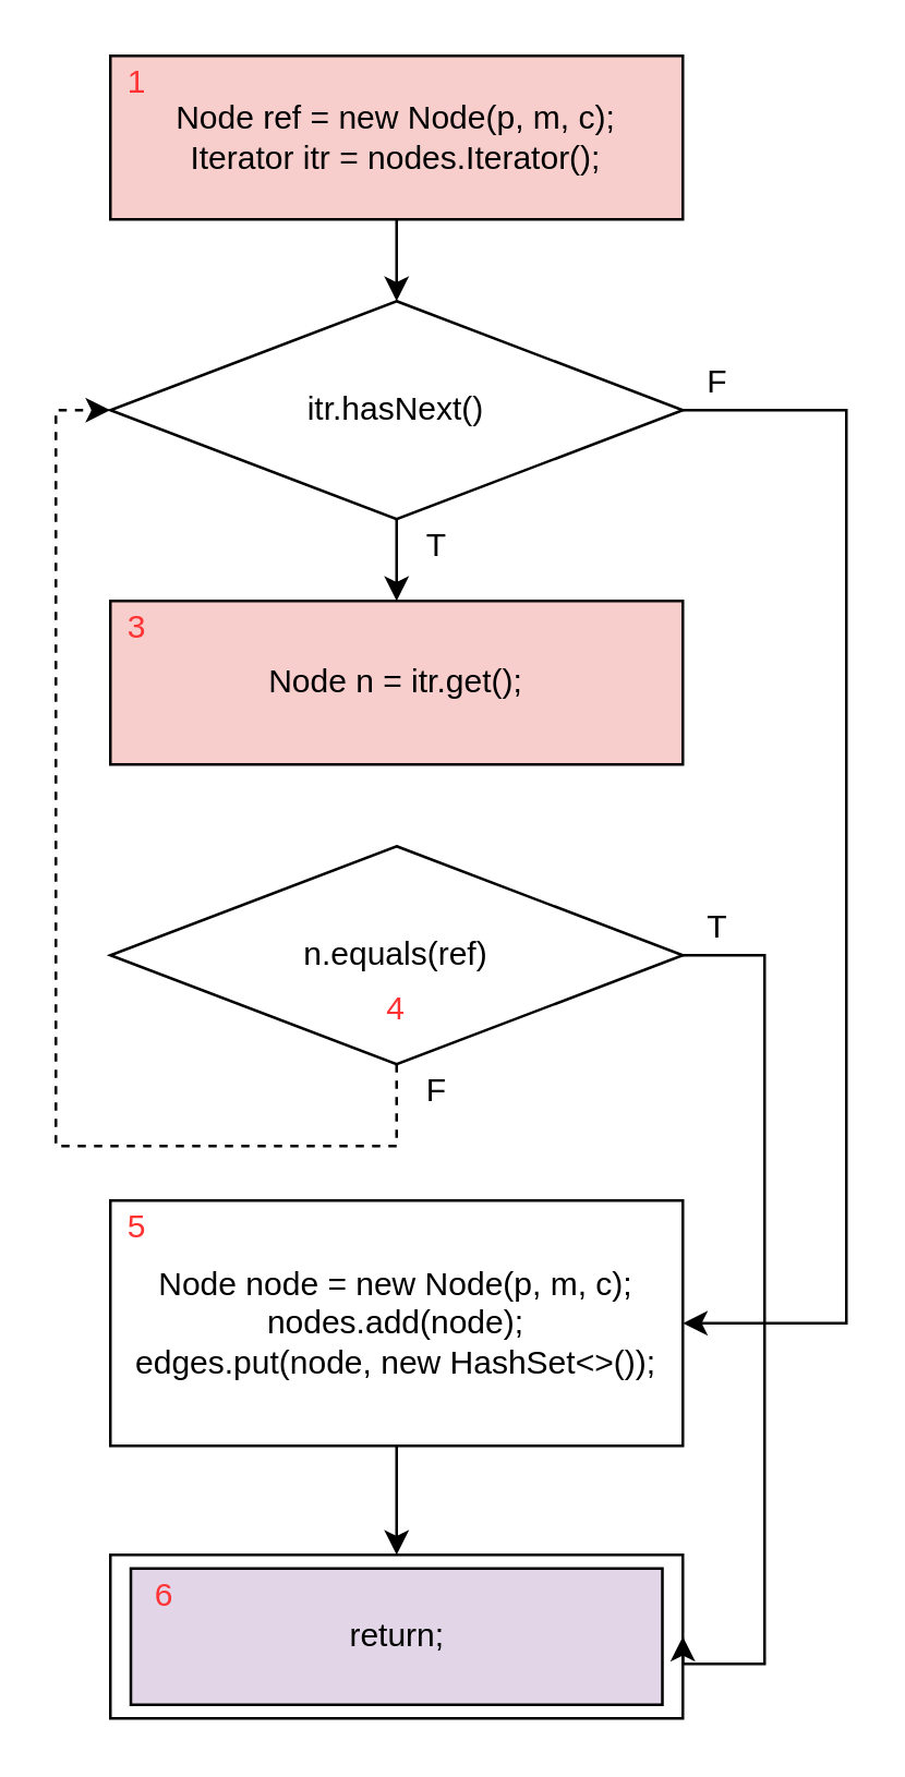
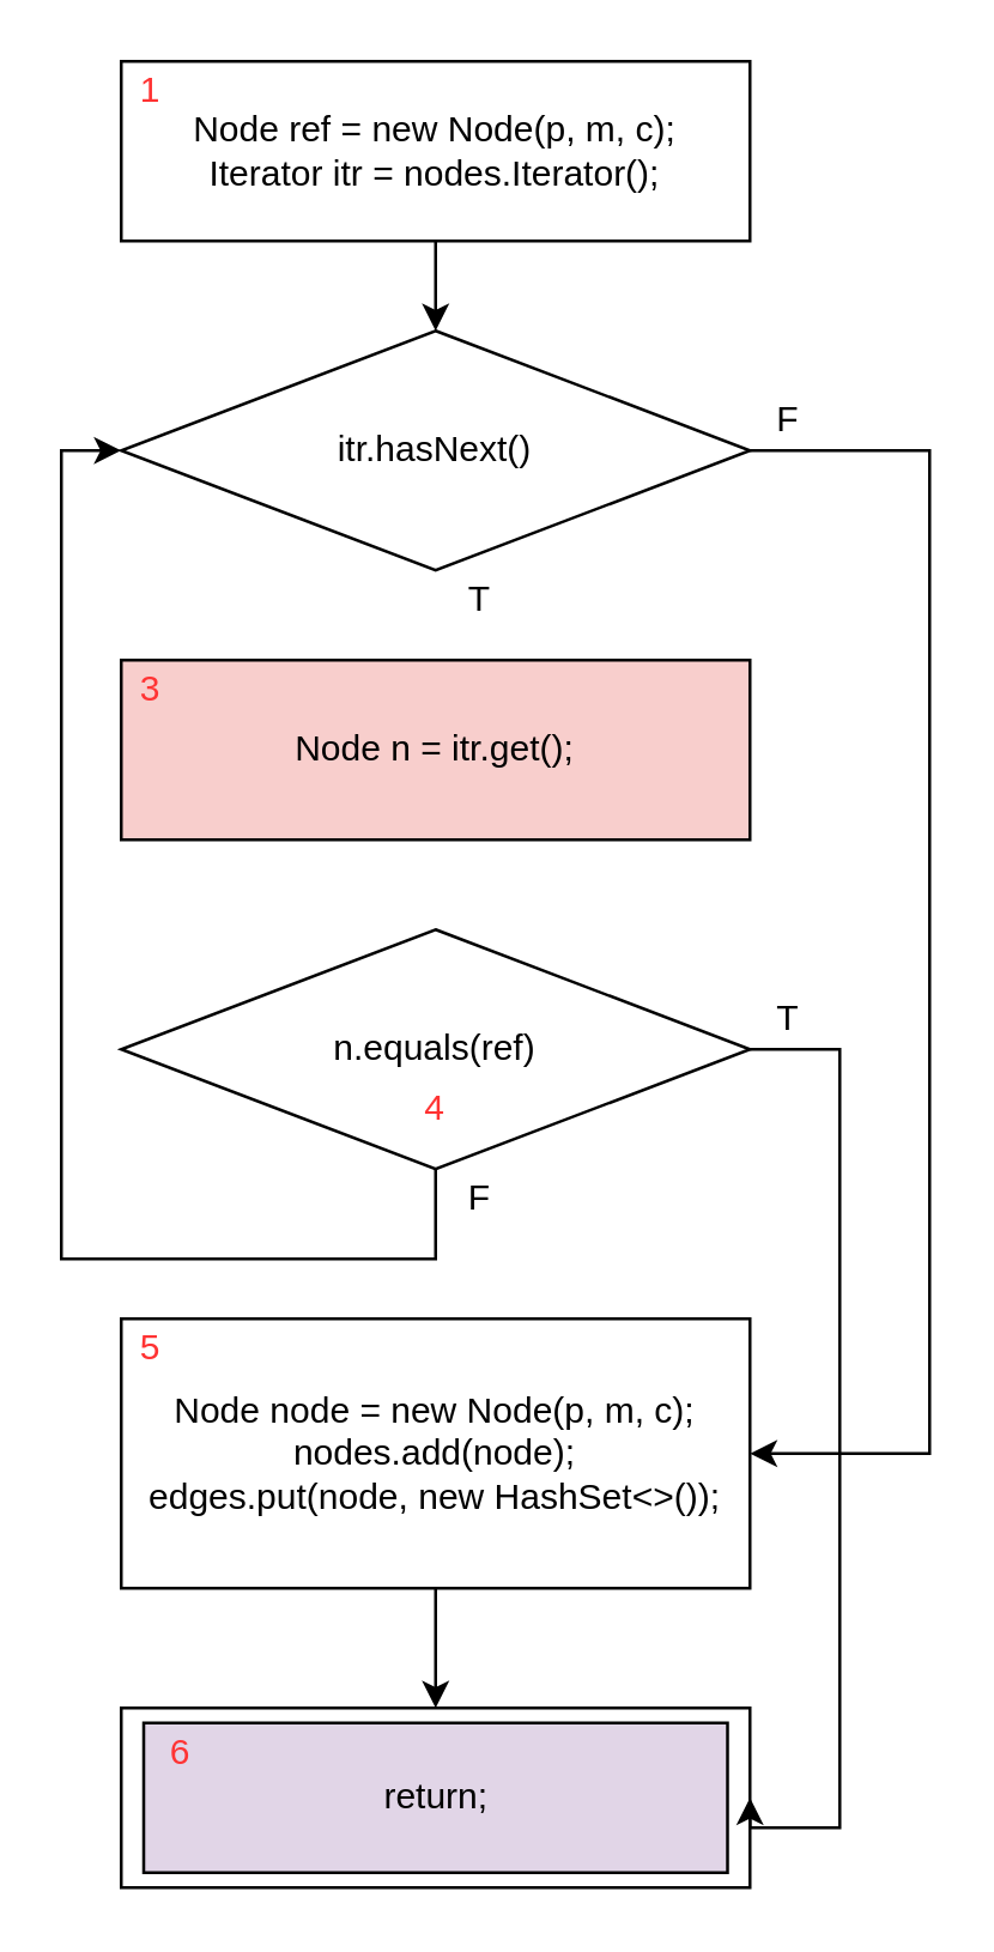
- <mxCell id="7" value="Node ref = new Node(p, m, c);&lt;br&gt;Iterator itr = nodes.Iterator();" style="rounded=0;whiteSpace=wrap;html=1;fillColor=#f8cecc;" vertex="1" parent="1"><mxGeometry x="40" y="20" width="210" height="60" as="geometry" /></mxCell>
+ <mxCell id="7" value="Node ref = new Node(p, m, c);&lt;br&gt;Iterator itr = nodes.Iterator();" style="rounded=0;whiteSpace=wrap;html=1;" vertex="1" parent="1"><mxGeometry x="40" y="20" width="210" height="60" as="geometry" /></mxCell>
- <mxCell id="9" style="edgeStyle=orthogonalEdgeStyle;rounded=0;orthogonalLoop=1;jettySize=auto;html=1;exitX=0.5;exitY=1;exitDx=0;exitDy=0;" edge="1" parent="1" source="11" target="8"><mxGeometry relative="1" as="geometry" /></mxCell>
- <mxCell id="13" style="edgeStyle=orthogonalEdgeStyle;rounded=0;orthogonalLoop=1;jettySize=auto;html=1;entryX=0;entryY=0.5;entryDx=0;entryDy=0;dashed=1;" edge="1" parent="1" source="14" target="11"><mxGeometry relative="1" as="geometry"><Array as="points"><mxPoint x="145" y="420" /><mxPoint x="20" y="420" /><mxPoint x="20" y="150" /></Array></mxGeometry></mxCell>
+ <mxCell id="13" style="edgeStyle=orthogonalEdgeStyle;rounded=0;orthogonalLoop=1;jettySize=auto;html=1;entryX=0;entryY=0.5;entryDx=0;entryDy=0;" edge="1" parent="1" source="14" target="11"><mxGeometry relative="1" as="geometry"><Array as="points"><mxPoint x="145" y="420" /><mxPoint x="20" y="420" /><mxPoint x="20" y="150" /></Array></mxGeometry></mxCell>
